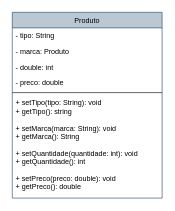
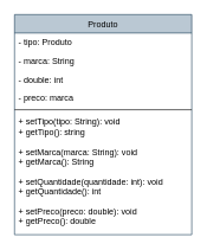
- <mxCell id="3" value="- tipo: String" style="text;align=left;verticalAlign=top;spacingLeft=4;spacingRight=4;overflow=hidden;rotatable=0;points=[[0,0.5],[1,0.5]];portConstraint=eastwest;" vertex="1" parent="2"><mxGeometry y="26" width="250" height="26" as="geometry" /></mxCell>
+ <mxCell id="3" value="- tipo: Produto" style="text;align=left;verticalAlign=top;spacingLeft=4;spacingRight=4;overflow=hidden;rotatable=0;points=[[0,0.5],[1,0.5]];portConstraint=eastwest;" vertex="1" parent="2"><mxGeometry y="26" width="250" height="26" as="geometry" /></mxCell>
- <mxCell id="4" value="- marca: Produto" style="text;align=left;verticalAlign=top;spacingLeft=4;spacingRight=4;overflow=hidden;rotatable=0;points=[[0,0.5],[1,0.5]];portConstraint=eastwest;rounded=0;shadow=0;html=0;" vertex="1" parent="2"><mxGeometry y="52" width="250" height="26" as="geometry" /></mxCell>
+ <mxCell id="4" value="- marca: String" style="text;align=left;verticalAlign=top;spacingLeft=4;spacingRight=4;overflow=hidden;rotatable=0;points=[[0,0.5],[1,0.5]];portConstraint=eastwest;rounded=0;shadow=0;html=0;" vertex="1" parent="2"><mxGeometry y="52" width="250" height="26" as="geometry" /></mxCell>
- <mxCell id="6" value="- preco: double" style="text;align=left;verticalAlign=top;spacingLeft=4;spacingRight=4;overflow=hidden;rotatable=0;points=[[0,0.5],[1,0.5]];portConstraint=eastwest;rounded=0;shadow=0;html=0;" vertex="1" parent="2"><mxGeometry y="104" width="250" height="26" as="geometry" /></mxCell>
+ <mxCell id="6" value="- preco: marca" style="text;align=left;verticalAlign=top;spacingLeft=4;spacingRight=4;overflow=hidden;rotatable=0;points=[[0,0.5],[1,0.5]];portConstraint=eastwest;rounded=0;shadow=0;html=0;" vertex="1" parent="2"><mxGeometry y="104" width="250" height="26" as="geometry" /></mxCell>
